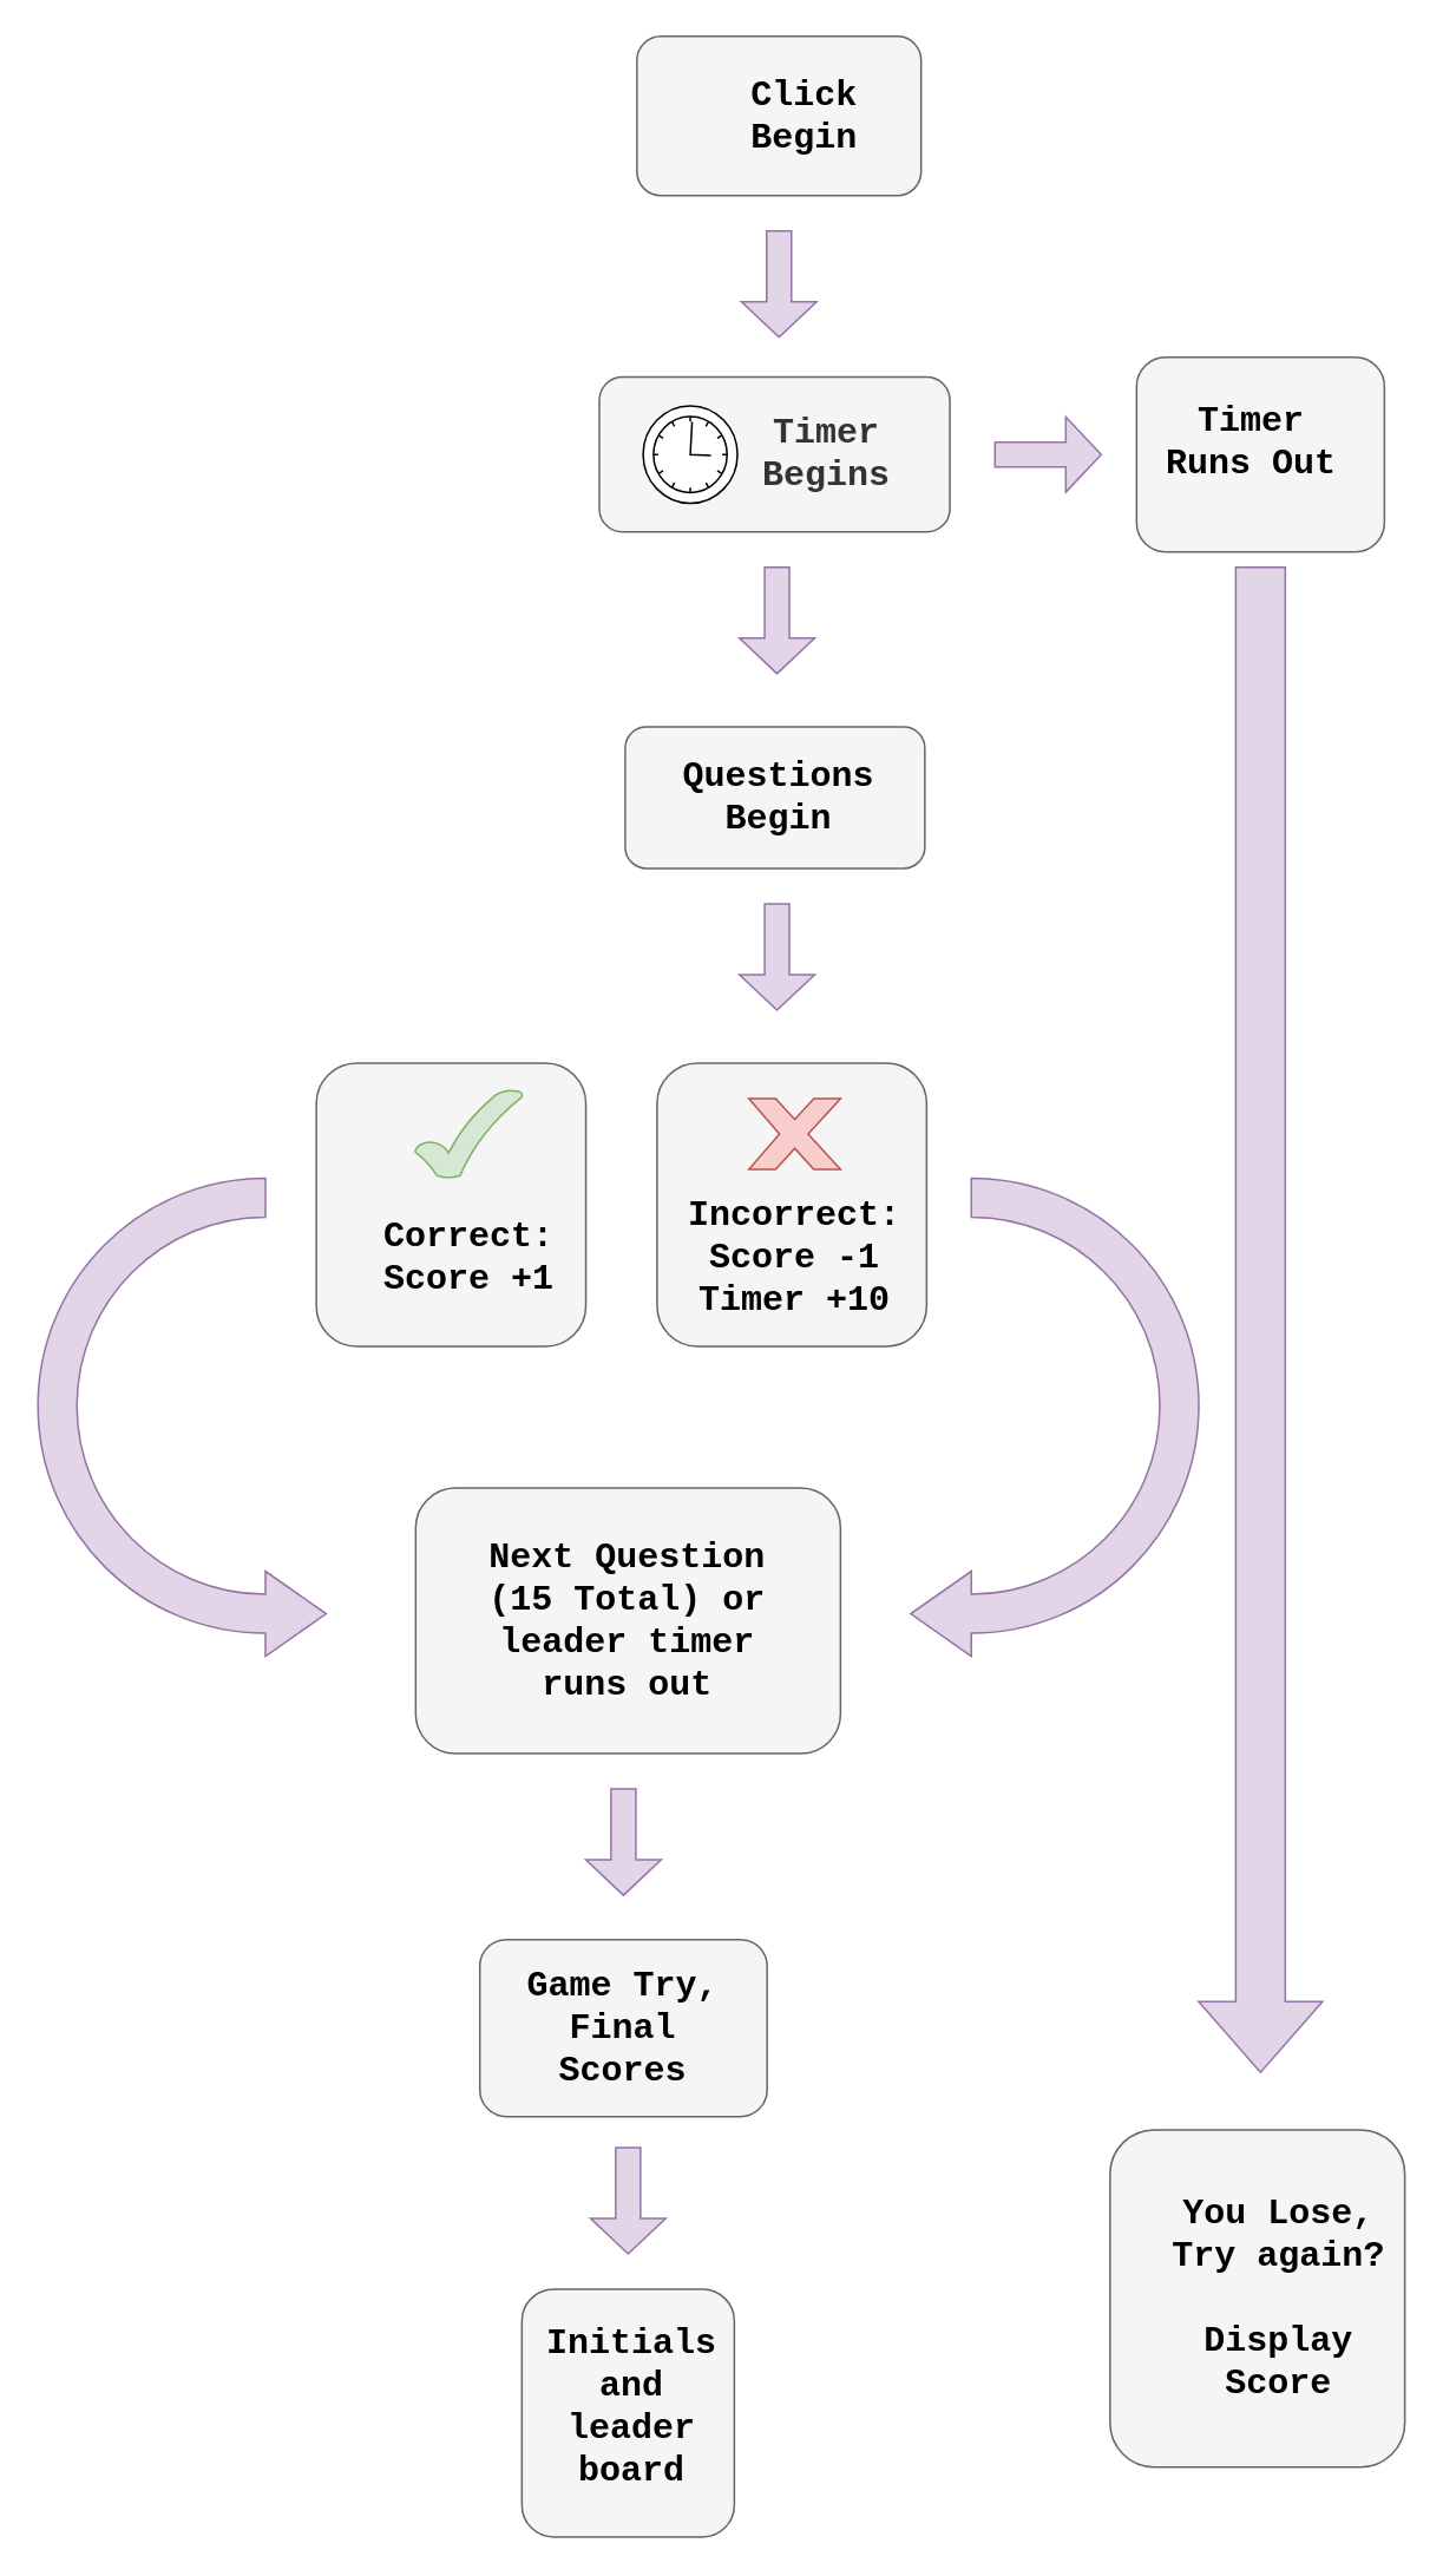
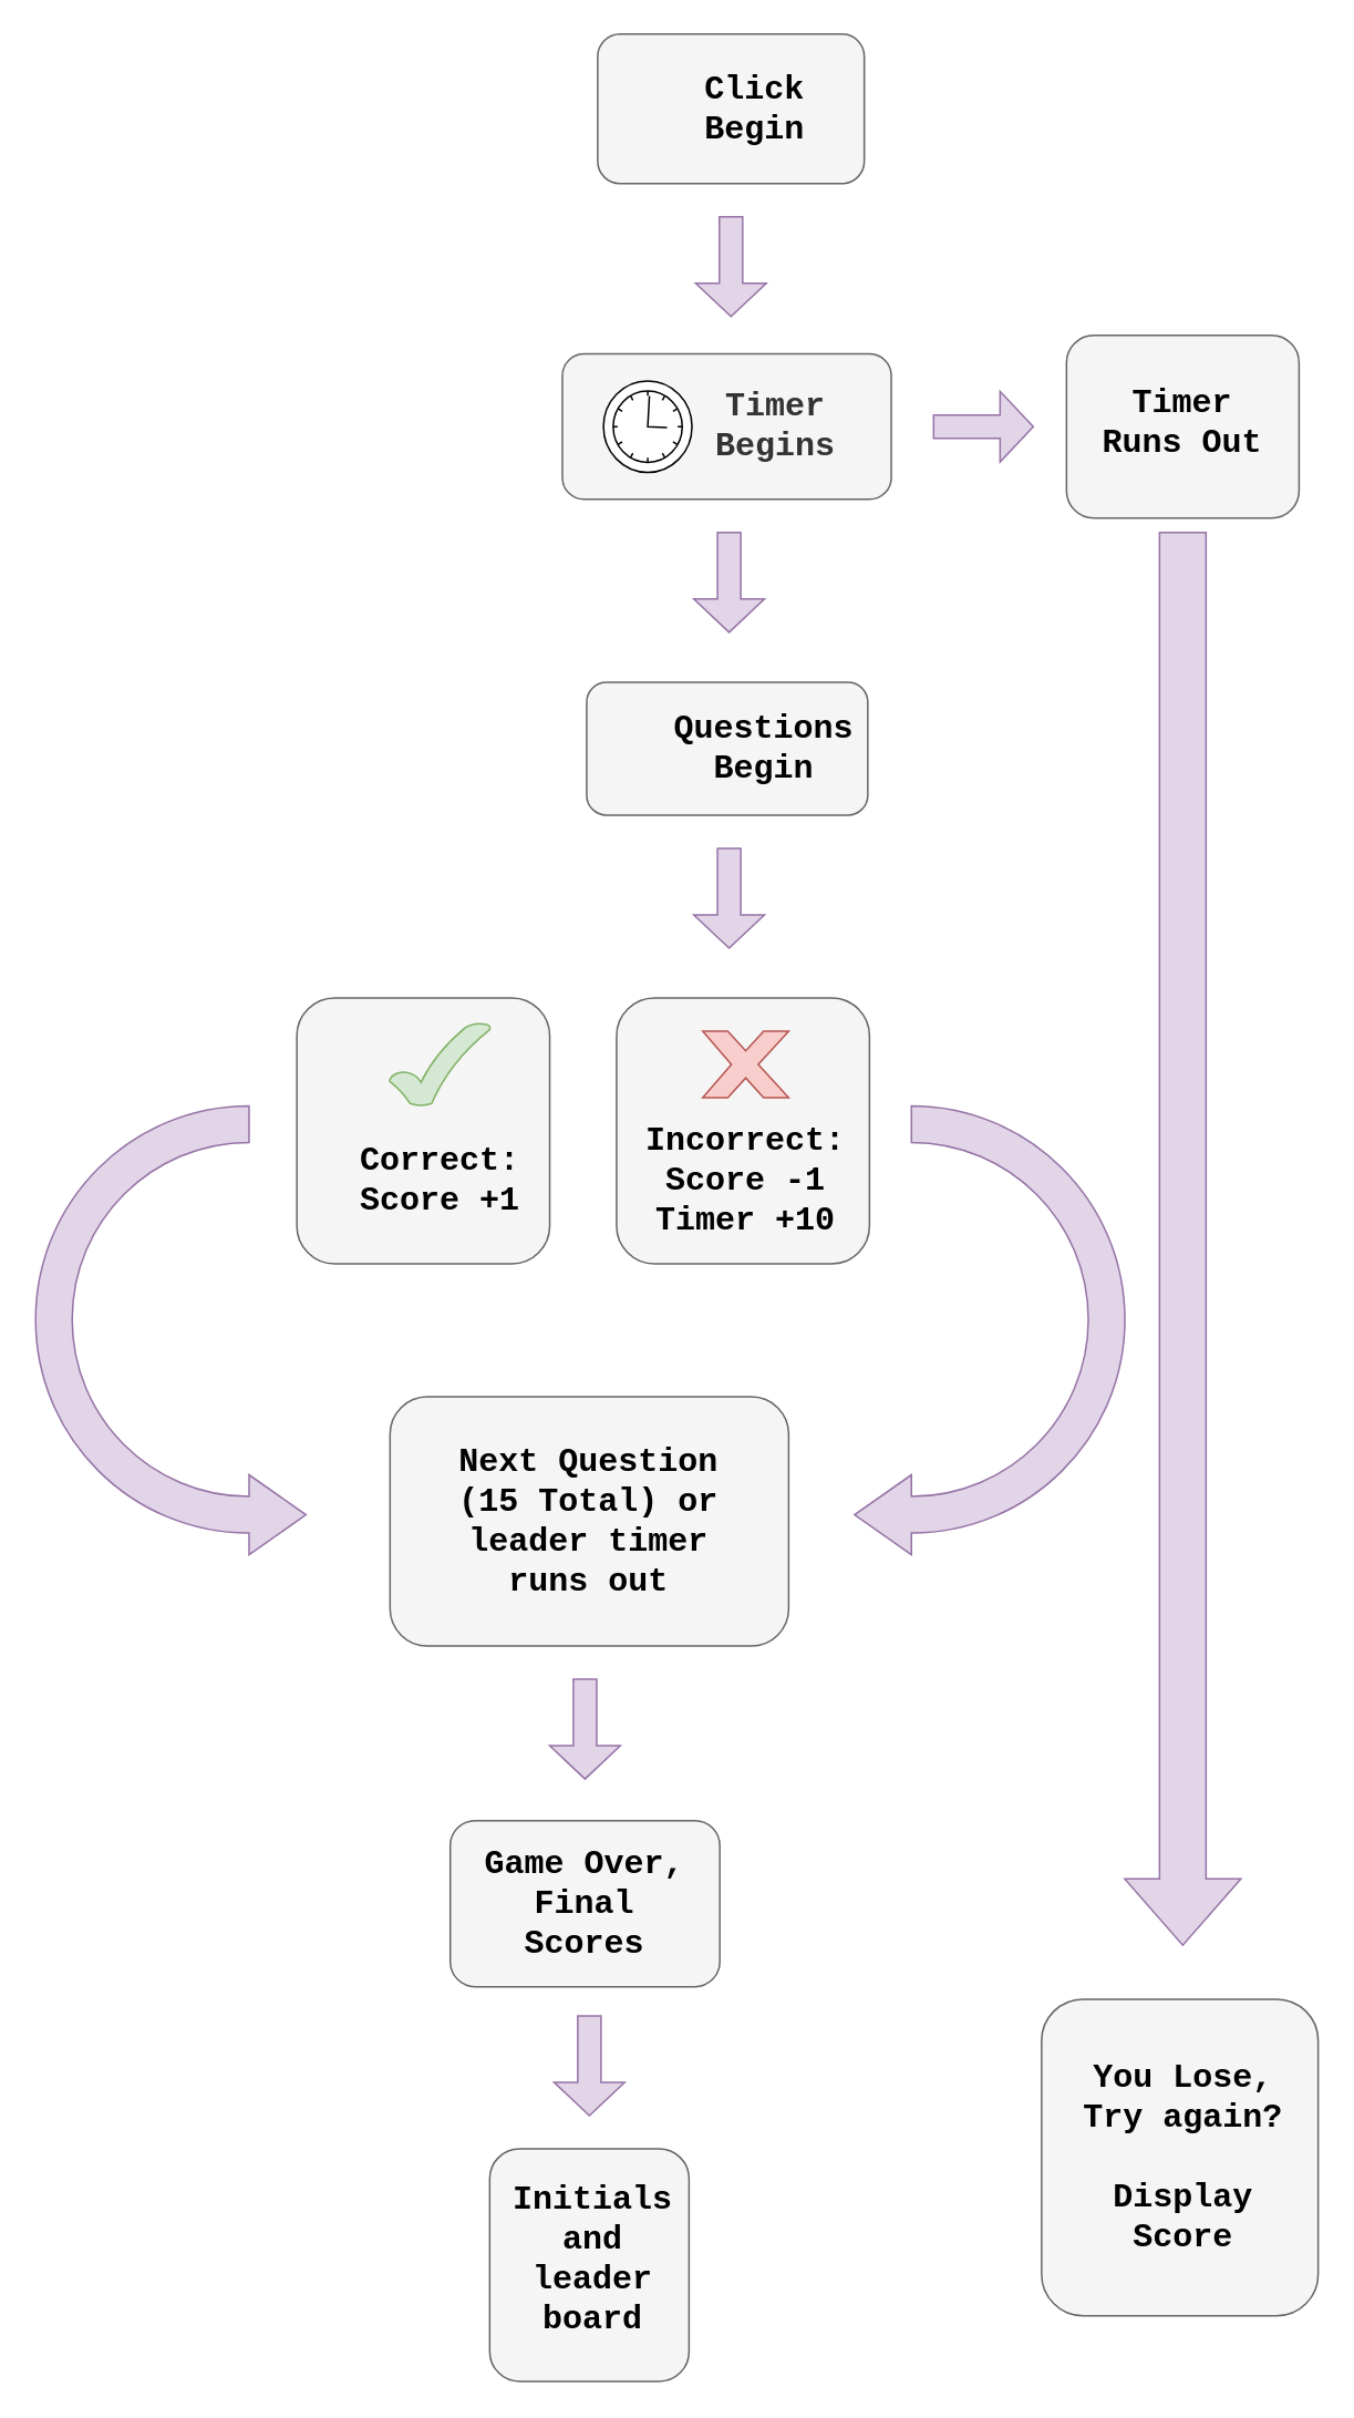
- <mxCell id="11" value="&lt;font face=&quot;Courier New&quot;&gt;&lt;span style=&quot;font-size: 20px&quot;&gt;&lt;b&gt;Timer Runs Out&lt;br&gt;&lt;/b&gt;&lt;/span&gt;&lt;/font&gt;" style="text;html=1;strokeColor=none;fillColor=none;align=center;verticalAlign=middle;whiteSpace=wrap;rounded=0;" parent="1" vertex="1"><mxGeometry x="649" y="216.25" width="115" height="65" as="geometry" /></mxCell>
+ <mxCell id="11" value="&lt;font face=&quot;Courier New&quot;&gt;&lt;span style=&quot;font-size: 20px&quot;&gt;&lt;b&gt;Timer Runs Out&lt;br&gt;&lt;/b&gt;&lt;/span&gt;&lt;/font&gt;" style="text;html=1;strokeColor=none;fillColor=none;align=center;verticalAlign=middle;whiteSpace=wrap;rounded=0;" parent="1" vertex="1"><mxGeometry x="654" y="221.25" width="115" height="65" as="geometry" /></mxCell>
- <mxCell id="10" value="&lt;b&gt;&lt;font style=&quot;font-size: 20px&quot; face=&quot;Courier New&quot;&gt;Questions Begin&lt;br&gt;&lt;/font&gt;&lt;/b&gt;" style="text;html=1;strokeColor=none;fillColor=none;align=center;verticalAlign=middle;whiteSpace=wrap;rounded=0;" parent="1" vertex="1"><mxGeometry x="380.88" y="417.5" width="117.25" height="65" as="geometry" /></mxCell>
+ <mxCell id="10" value="&lt;b&gt;&lt;font style=&quot;font-size: 20px&quot; face=&quot;Courier New&quot;&gt;Questions Begin&lt;br&gt;&lt;/font&gt;&lt;/b&gt;" style="text;html=1;strokeColor=none;fillColor=none;align=center;verticalAlign=middle;whiteSpace=wrap;rounded=0;" parent="1" vertex="1"><mxGeometry x="400.88" y="417.5" width="117.25" height="65" as="geometry" /></mxCell>
- <mxCell id="33" value="&lt;b&gt;&lt;font style=&quot;font-size: 20px&quot; face=&quot;Courier New&quot;&gt;Game Try,&lt;br&gt;Final Scores&lt;br&gt;&lt;/font&gt;&lt;/b&gt;" style="text;html=1;strokeColor=none;fillColor=none;align=center;verticalAlign=middle;whiteSpace=wrap;rounded=0;" parent="1" vertex="1"><mxGeometry x="290.13" y="1100" width="123" height="90" as="geometry" /></mxCell>
+ <mxCell id="33" value="&lt;b&gt;&lt;font style=&quot;font-size: 20px&quot; face=&quot;Courier New&quot;&gt;Game Over,&lt;br&gt;Final Scores&lt;br&gt;&lt;/font&gt;&lt;/b&gt;" style="text;html=1;strokeColor=none;fillColor=none;align=center;verticalAlign=middle;whiteSpace=wrap;rounded=0;" parent="1" vertex="1"><mxGeometry x="290.13" y="1100" width="123" height="90" as="geometry" /></mxCell>
- <mxCell id="31" value="&lt;b&gt;&lt;font style=&quot;font-size: 20px&quot; face=&quot;Courier New&quot;&gt;You Lose,&lt;br&gt;Try again?&lt;br&gt;&lt;br&gt;Display Score&lt;br&gt;&lt;br&gt;&lt;/font&gt;&lt;/b&gt;" style="text;html=1;strokeColor=none;fillColor=none;align=center;verticalAlign=middle;whiteSpace=wrap;rounded=0;" parent="1" vertex="1"><mxGeometry x="657.75" y="1230.5" width="127.5" height="159.5" as="geometry" /></mxCell>
+ <mxCell id="31" value="&lt;b&gt;&lt;font style=&quot;font-size: 20px&quot; face=&quot;Courier New&quot;&gt;You Lose,&lt;br&gt;Try again?&lt;br&gt;&lt;br&gt;Display Score&lt;br&gt;&lt;br&gt;&lt;/font&gt;&lt;/b&gt;" style="text;html=1;strokeColor=none;fillColor=none;align=center;verticalAlign=middle;whiteSpace=wrap;rounded=0;" parent="1" vertex="1"><mxGeometry x="647.75" y="1230.5" width="127.5" height="159.5" as="geometry" /></mxCell>
